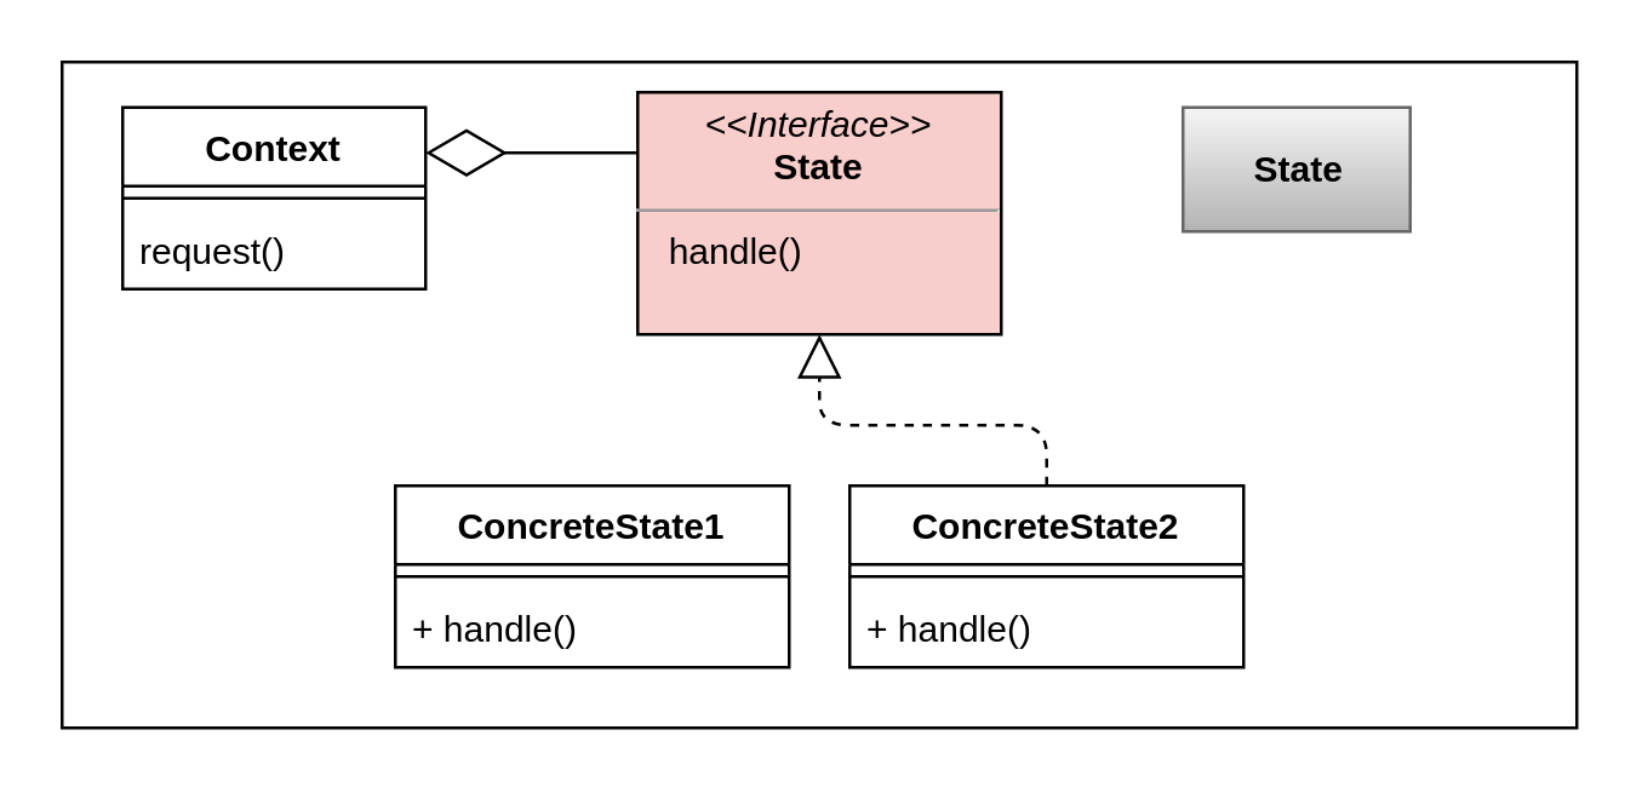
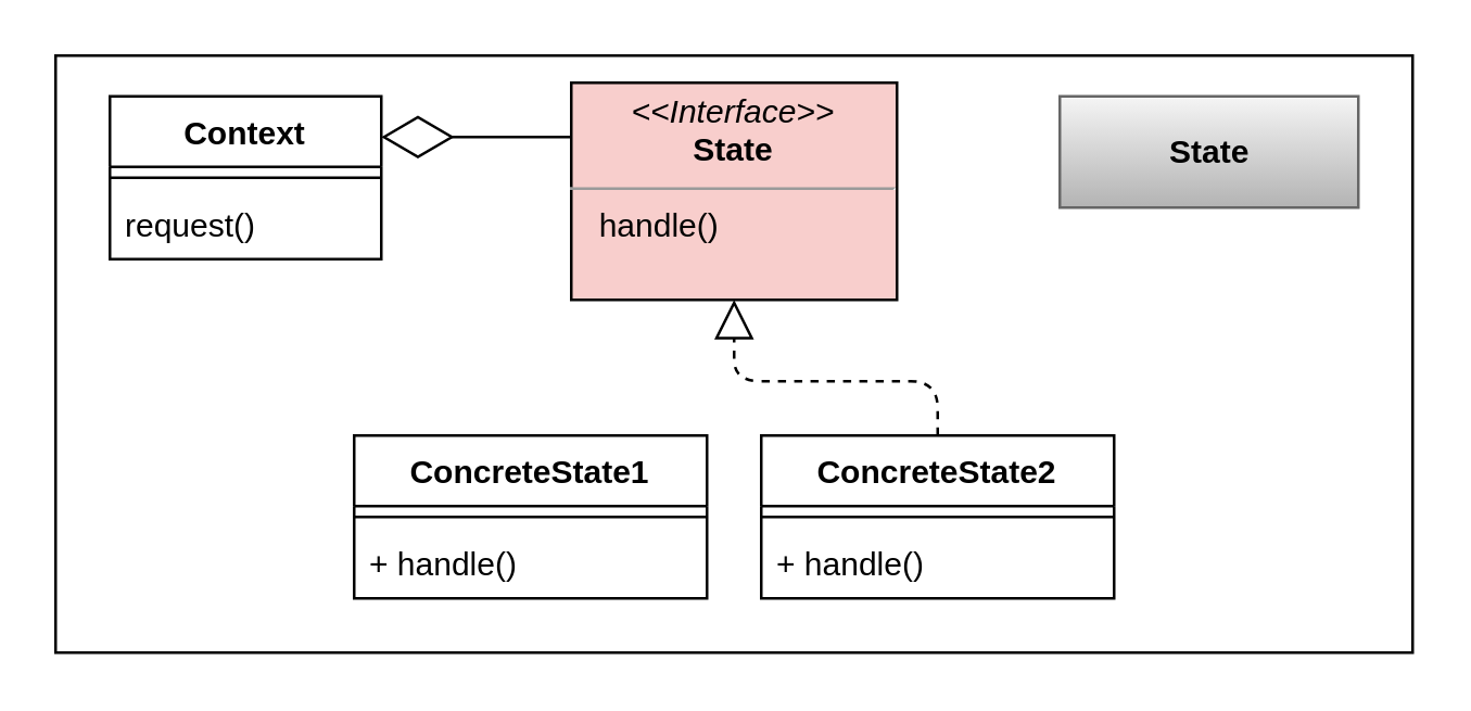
- <mxCell id="15" value="State" style="html=1;fontStyle=1;gradientColor=#b3b3b3;fillColor=#f5f5f5;strokeColor=#666666;" vertex="1" parent="1"><mxGeometry x="390" y="35" width="75" height="41" as="geometry" /></mxCell>
+ <mxCell id="15" value="State" style="html=1;fontStyle=1;gradientColor=#b3b3b3;fillColor=#f5f5f5;strokeColor=#666666;" vertex="1" parent="1"><mxGeometry x="390" y="35" width="110" height="41" as="geometry" /></mxCell>
